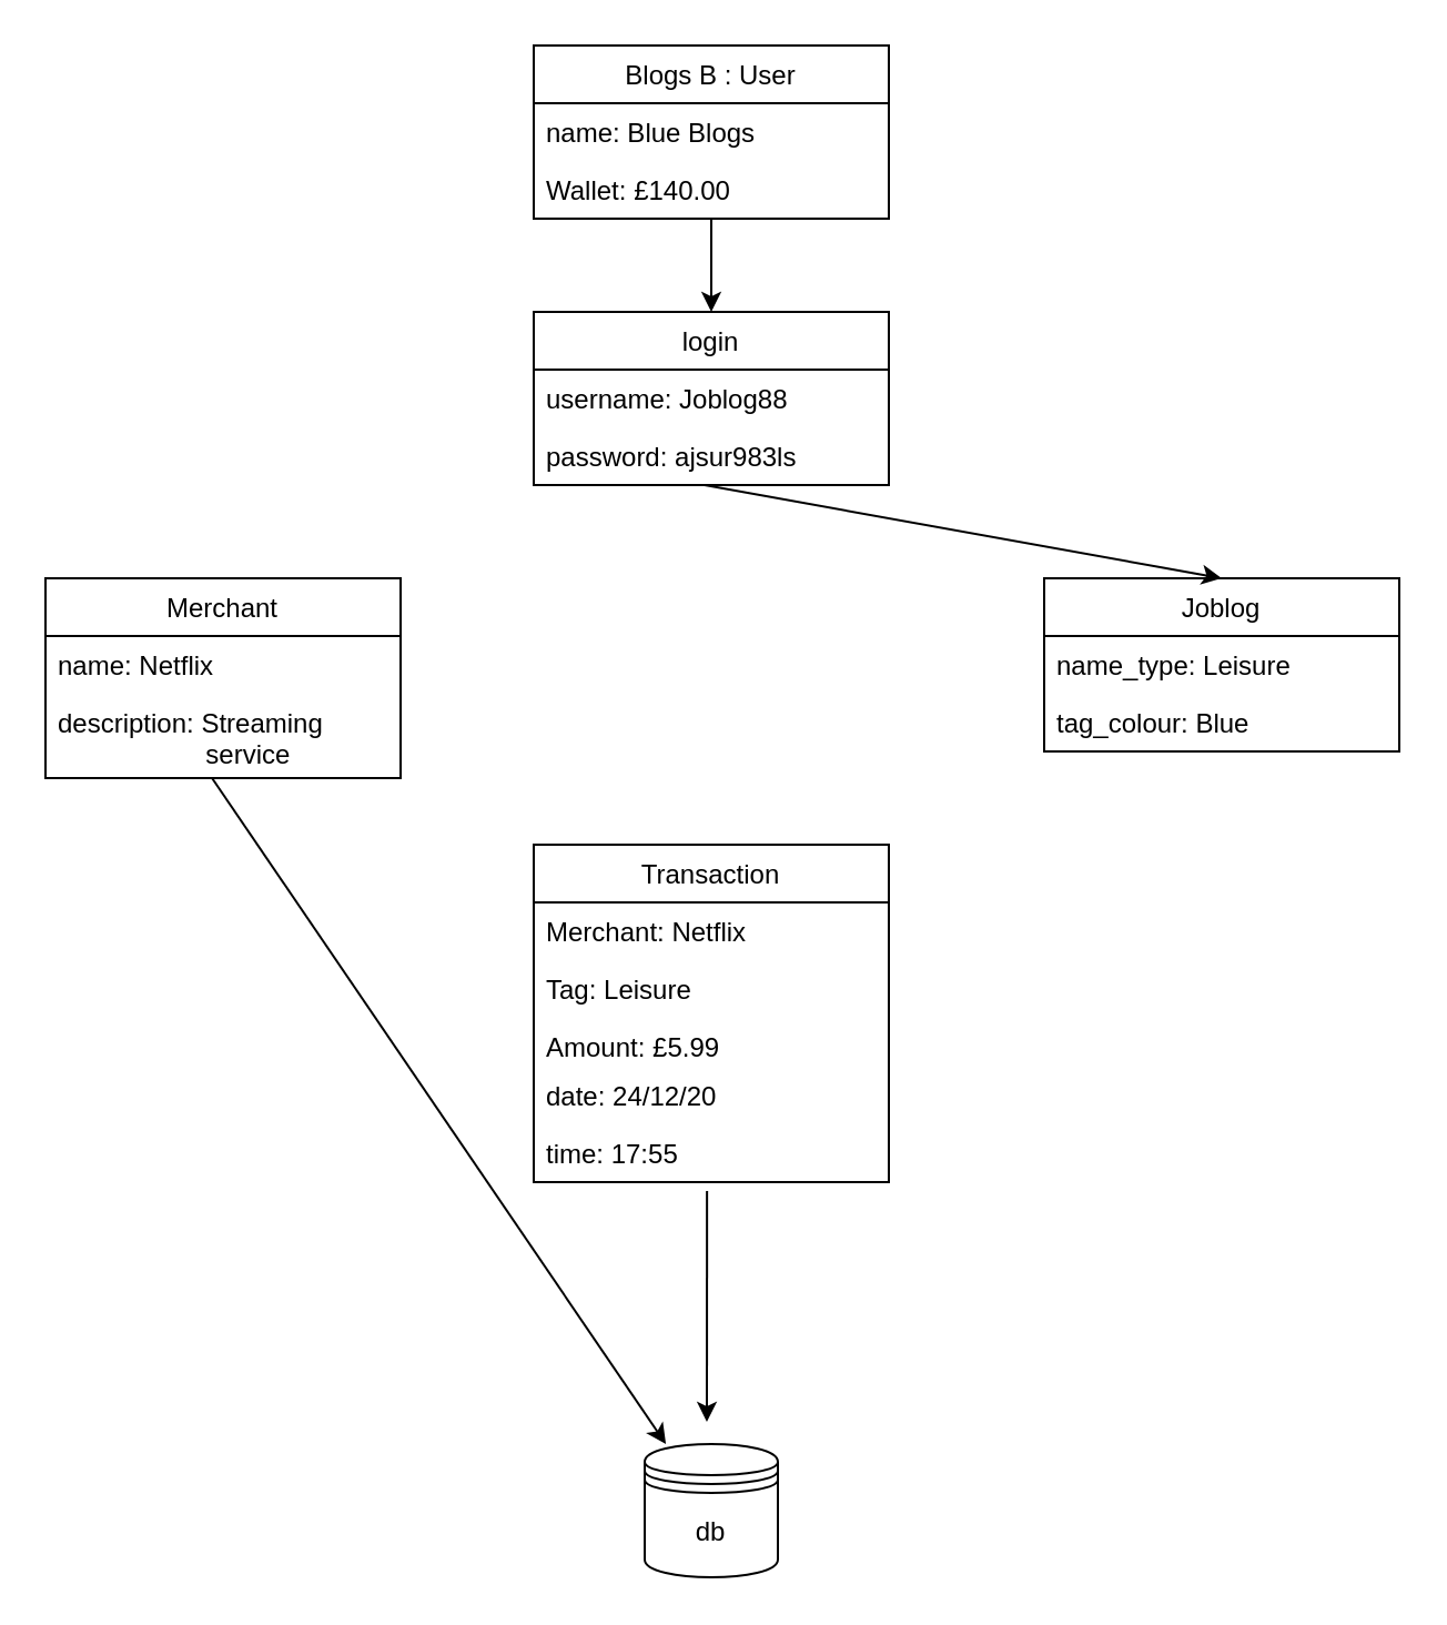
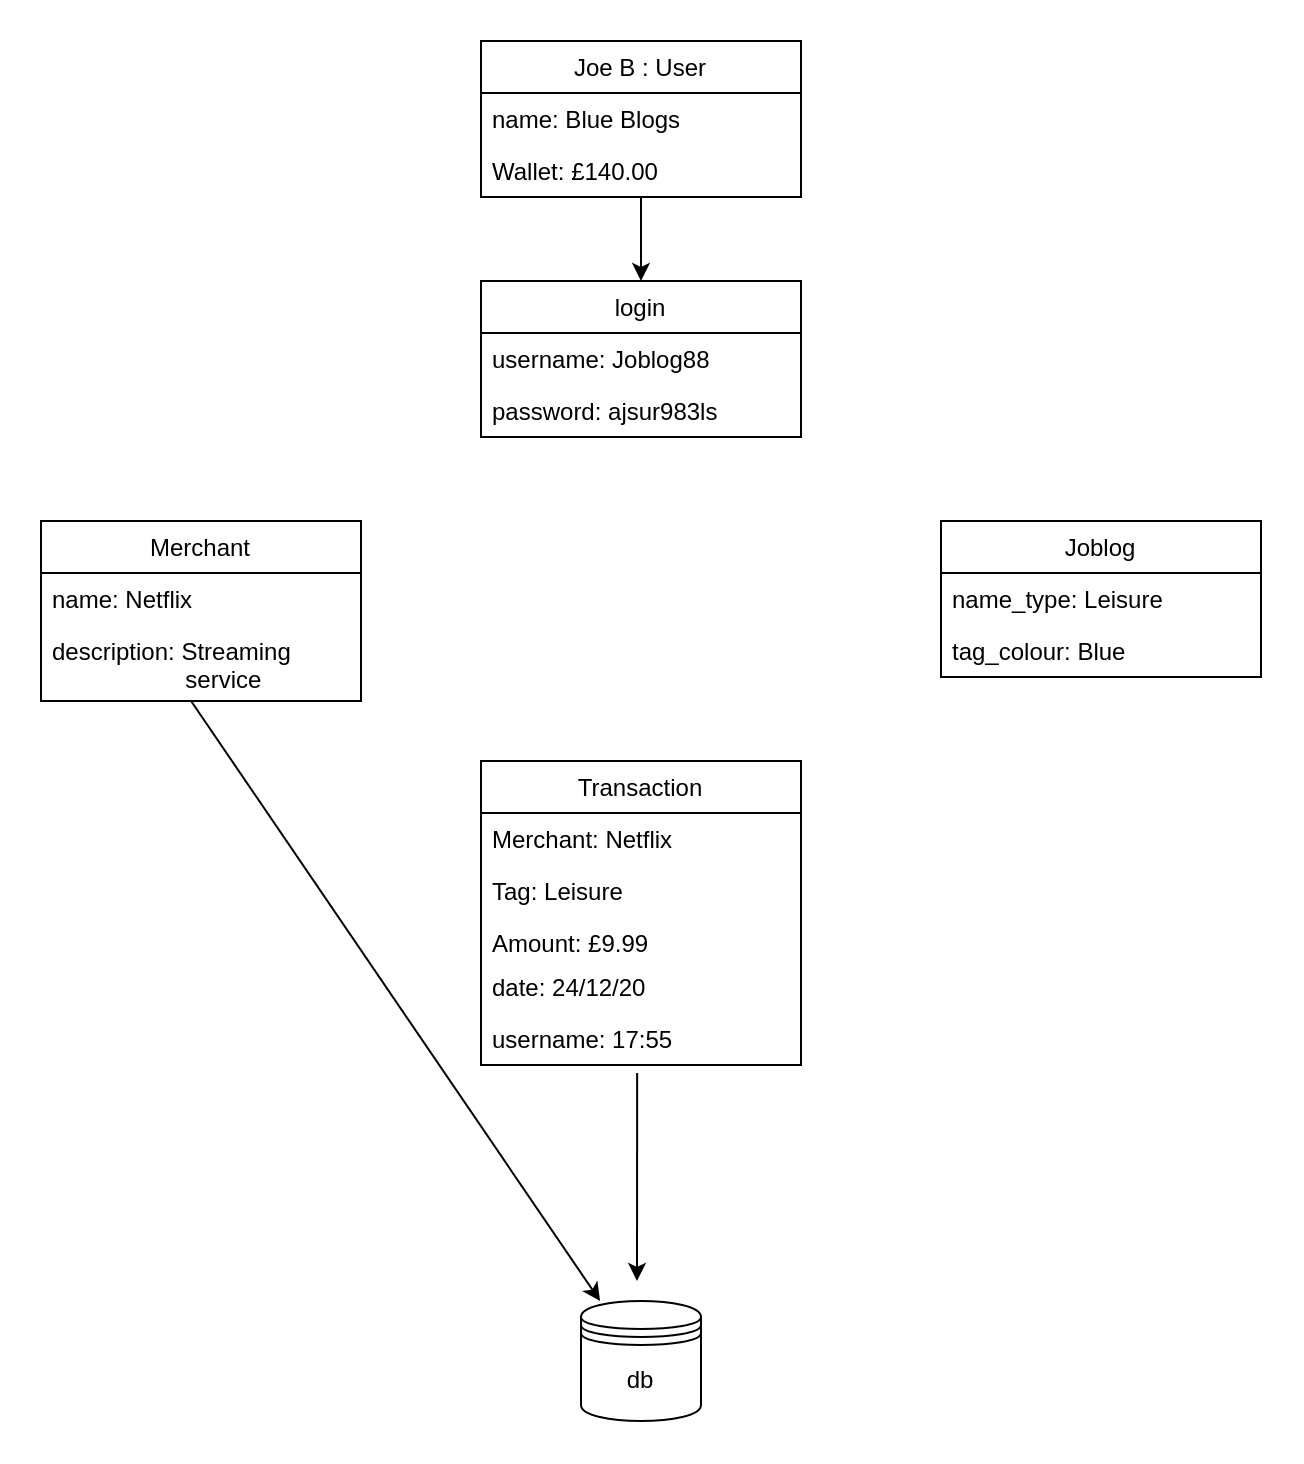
- <mxCell id="18" value="Blogs B : User" style="swimlane;fontStyle=0;childLayout=stackLayout;horizontal=1;startSize=26;fillColor=none;horizontalStack=0;resizeParent=1;resizeParentMax=0;resizeLast=0;collapsible=1;marginBottom=0;" vertex="1" parent="1"><mxGeometry x="240" y="20" width="160" height="78" as="geometry" /></mxCell>
+ <mxCell id="18" value="Joe B : User" style="swimlane;fontStyle=0;childLayout=stackLayout;horizontal=1;startSize=26;fillColor=none;horizontalStack=0;resizeParent=1;resizeParentMax=0;resizeLast=0;collapsible=1;marginBottom=0;" vertex="1" parent="1"><mxGeometry x="240" y="20" width="160" height="78" as="geometry" /></mxCell>
- <mxCell id="17" value="" style="endArrow=classic;html=1;entryX=0.5;entryY=0;entryDx=0;entryDy=0;exitX=0.481;exitY=1;exitDx=0;exitDy=0;exitPerimeter=0;" edge="1" parent="1" source="4" target="11"><mxGeometry width="50" height="50" relative="1" as="geometry"><mxPoint x="310" y="220" as="sourcePoint" /><mxPoint x="360" y="240" as="targetPoint" /></mxGeometry></mxCell>
- <mxCell id="8" value="Amount: £5.99" style="text;strokeColor=none;fillColor=none;align=left;verticalAlign=top;spacingLeft=4;spacingRight=4;overflow=hidden;rotatable=0;points=[[0,0.5],[1,0.5]];portConstraint=eastwest;" vertex="1" parent="5"><mxGeometry y="78" width="160" height="22" as="geometry" /></mxCell>
+ <mxCell id="8" value="Amount: £9.99" style="text;strokeColor=none;fillColor=none;align=left;verticalAlign=top;spacingLeft=4;spacingRight=4;overflow=hidden;rotatable=0;points=[[0,0.5],[1,0.5]];portConstraint=eastwest;" vertex="1" parent="5"><mxGeometry y="78" width="160" height="22" as="geometry" /></mxCell>
- <mxCell id="10" value="time: 17:55" style="text;strokeColor=none;fillColor=none;align=left;verticalAlign=top;spacingLeft=4;spacingRight=4;overflow=hidden;rotatable=0;points=[[0,0.5],[1,0.5]];portConstraint=eastwest;" vertex="1" parent="5"><mxGeometry y="126" width="160" height="26" as="geometry" /></mxCell>
+ <mxCell id="10" value="username: 17:55" style="text;strokeColor=none;fillColor=none;align=left;verticalAlign=top;spacingLeft=4;spacingRight=4;overflow=hidden;rotatable=0;points=[[0,0.5],[1,0.5]];portConstraint=eastwest;" vertex="1" parent="5"><mxGeometry y="126" width="160" height="26" as="geometry" /></mxCell>
